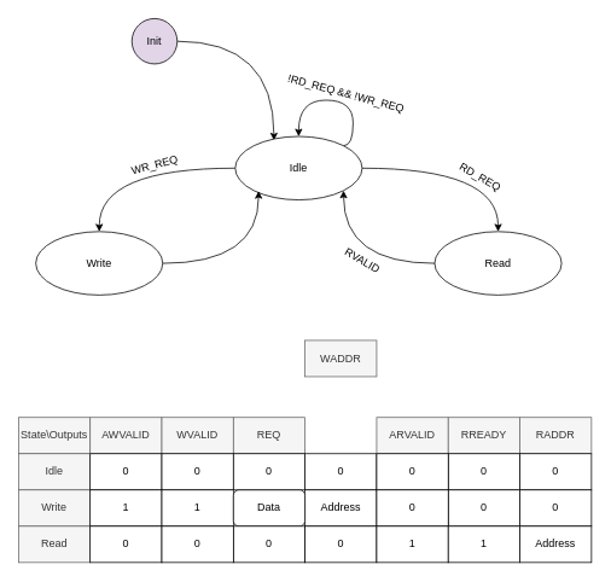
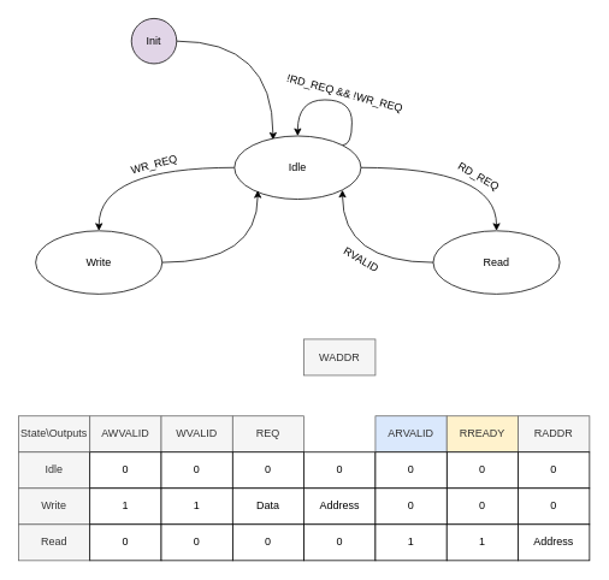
- <mxCell id="29" value="ARVALID" style="rounded=0;whiteSpace=wrap;html=1;fillColor=#f5f5f5;fontColor=#333333;strokeColor=#666666;" parent="1" vertex="1"><mxGeometry x="415" y="460" width="79" height="40" as="geometry" /></mxCell>
+ <mxCell id="29" value="ARVALID" style="rounded=0;whiteSpace=wrap;html=1;fillColor=#dae8fc;fontColor=#333333;strokeColor=#666666;" parent="1" vertex="1"><mxGeometry x="415" y="460" width="79" height="40" as="geometry" /></mxCell>
- <mxCell id="31" value="RREADY" style="rounded=0;whiteSpace=wrap;html=1;fillColor=#f5f5f5;fontColor=#333333;strokeColor=#666666;" parent="1" vertex="1"><mxGeometry x="494" y="460" width="79" height="40" as="geometry" /></mxCell>
+ <mxCell id="31" value="RREADY" style="rounded=0;whiteSpace=wrap;html=1;fillColor=#fff2cc;fontColor=#333333;strokeColor=#666666;" parent="1" vertex="1"><mxGeometry x="494" y="460" width="79" height="40" as="geometry" /></mxCell>
- <mxCell id="28" value="Data" style="whiteSpace=wrap;html=1;rounded=1;" parent="1" vertex="1"><mxGeometry x="257" y="540" width="79" height="40" as="geometry" /></mxCell>
+ <mxCell id="28" value="Data" style="rounded=0;whiteSpace=wrap;html=1;" parent="1" vertex="1"><mxGeometry x="257" y="540" width="79" height="40" as="geometry" /></mxCell>
